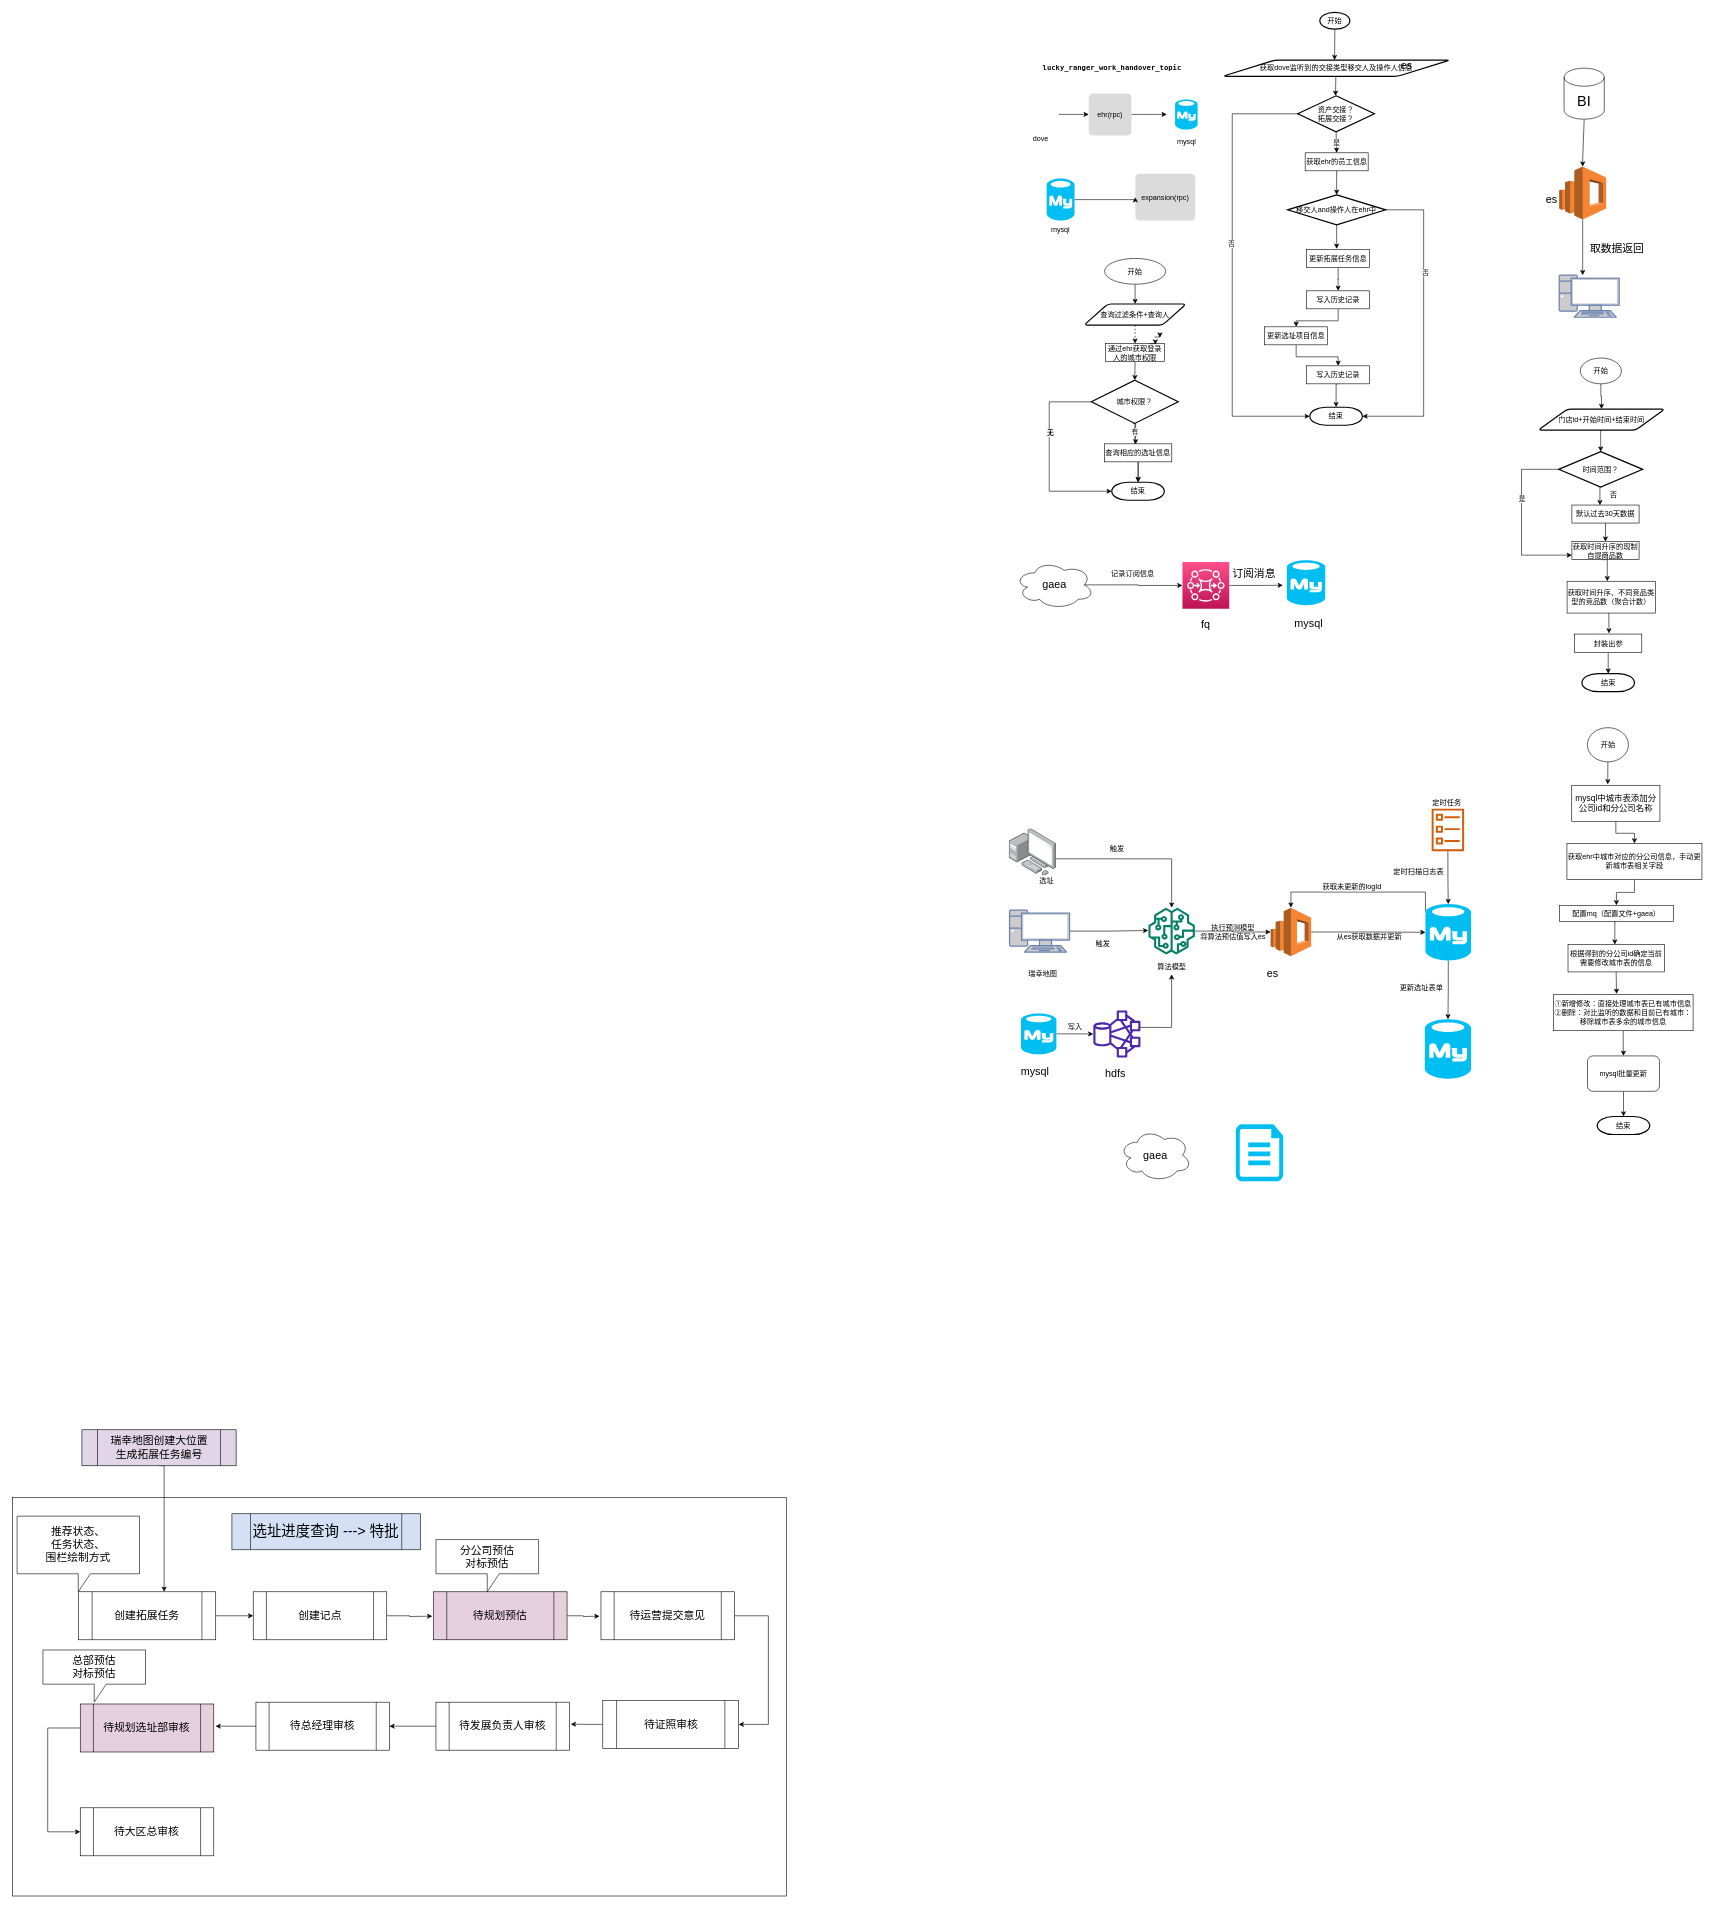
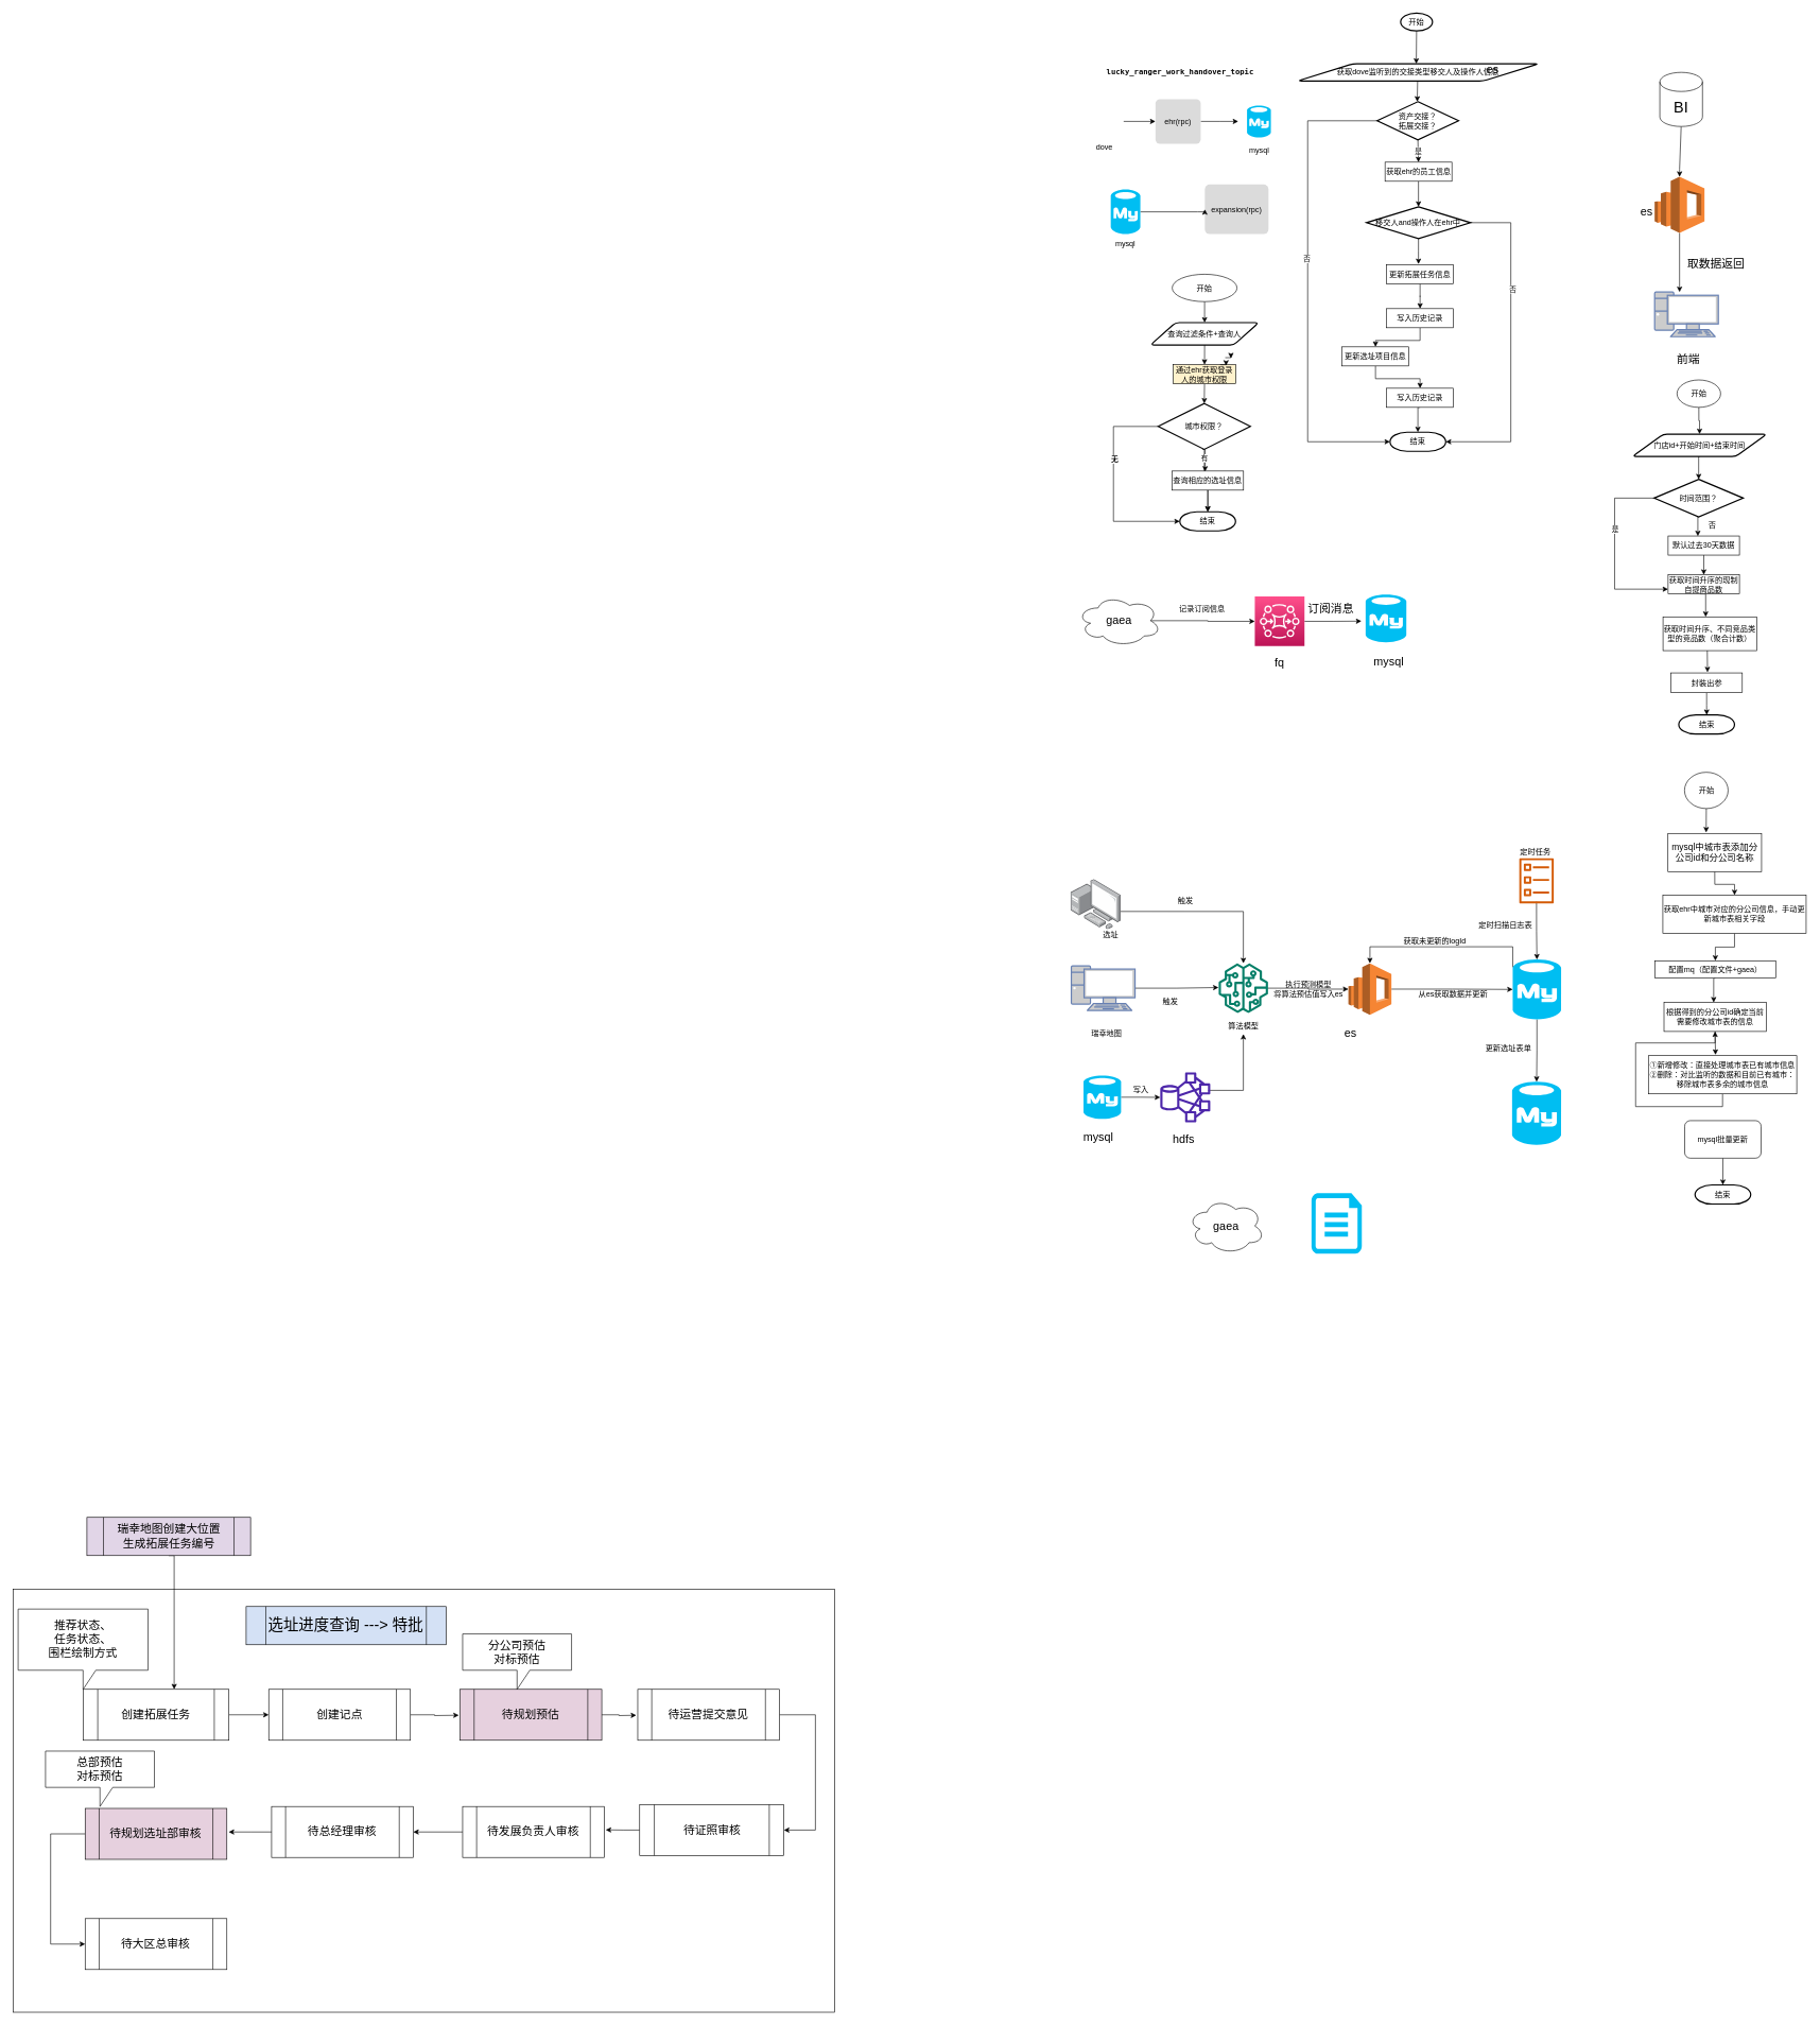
- <mxCell id="34" style="edgeStyle=orthogonalEdgeStyle;rounded=0;orthogonalLoop=1;jettySize=auto;html=1;exitX=0.5;exitY=1;exitDx=0;exitDy=0;entryX=0.5;entryY=0;entryDx=0;entryDy=0;dashed=1;" edge="1" parent="1" source="35" target="37"><mxGeometry relative="1" as="geometry" /></mxCell>
+ <mxCell id="34" style="edgeStyle=orthogonalEdgeStyle;rounded=0;orthogonalLoop=1;jettySize=auto;html=1;exitX=0.5;exitY=1;exitDx=0;exitDy=0;entryX=0.5;entryY=0;entryDx=0;entryDy=0;" edge="1" parent="1" source="35" target="37"><mxGeometry relative="1" as="geometry" /></mxCell>
+ <mxCell id="62" value="&lt;font style=&quot;font-size: 18px;&quot;&gt;前端&lt;/font&gt;" style="text;strokeColor=none;align=center;fillColor=none;html=1;verticalAlign=middle;whiteSpace=wrap;rounded=0;" vertex="1" parent="1"><mxGeometry x="2621" y="544" width="60" height="40" as="geometry" /></mxCell>
- <mxCell id="37" value="通过ehr获取登录人的城市权限" style="rounded=0;whiteSpace=wrap;html=1;" vertex="1" parent="1"><mxGeometry x="1842" y="572" width="98" height="30" as="geometry" /></mxCell>
+ <mxCell id="37" value="通过ehr获取登录人的城市权限" style="rounded=0;whiteSpace=wrap;html=1;fillColor=#fff2cc;" vertex="1" parent="1"><mxGeometry x="1842" y="572" width="98" height="30" as="geometry" /></mxCell>
- <mxCell id="102" style="edgeStyle=orthogonalEdgeStyle;rounded=0;orthogonalLoop=1;jettySize=auto;html=1;exitX=0.5;exitY=1;exitDx=0;exitDy=0;entryX=0.5;entryY=0;entryDx=0;entryDy=0;" edge="1" parent="1" source="103" target="105"><mxGeometry relative="1" as="geometry" /></mxCell>
+ <mxCell id="102" style="edgeStyle=orthogonalEdgeStyle;rounded=0;orthogonalLoop=1;jettySize=auto;html=1;exitX=0.5;exitY=1;exitDx=0;exitDy=0;" edge="1" parent="1" source="103" target="101"><mxGeometry relative="1" as="geometry" /></mxCell>
